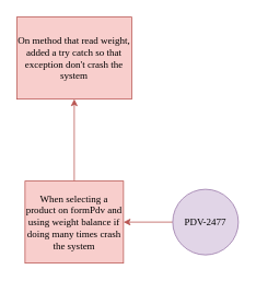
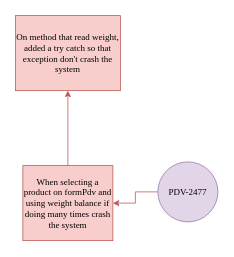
- <mxCell id="3" value="PDV-2477" style="ellipse;whiteSpace=wrap;html=1;aspect=fixed;fillColor=#e1d5e7;strokeColor=#9673a6;fontFamily=Lucida Console;" vertex="1" parent="1"><mxGeometry x="210" y="230" width="80" height="80" as="geometry" /></mxCell>
+ <mxCell id="3" value="PDV-2477" style="ellipse;whiteSpace=wrap;html=1;aspect=fixed;fillColor=#e1d5e7;strokeColor=#9673a6;fontFamily=Lucida Console;" vertex="1" parent="1"><mxGeometry x="210" y="215" width="80" height="80" as="geometry" /></mxCell>
